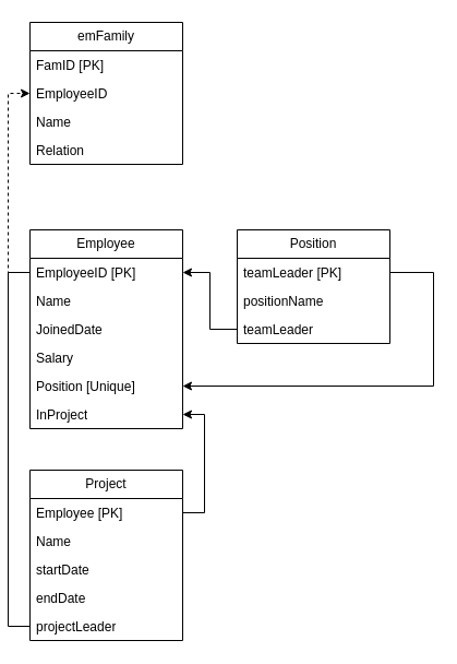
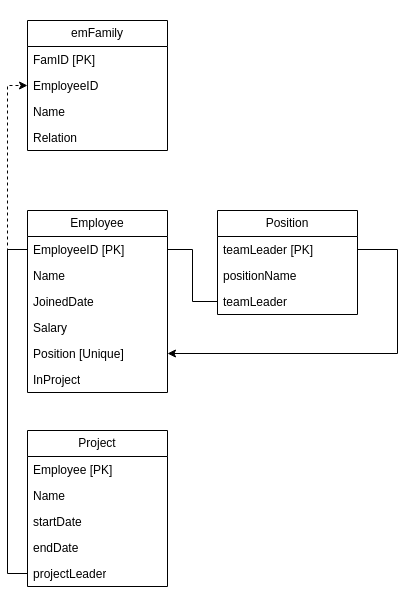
- <mxCell id="18" style="edgeStyle=orthogonalEdgeStyle;rounded=0;orthogonalLoop=1;jettySize=auto;html=1;entryX=1;entryY=0.5;entryDx=0;entryDy=0;" edge="1" parent="1" source="12" target="3"><mxGeometry relative="1" as="geometry" /></mxCell>
+ <mxCell id="18" style="edgeStyle=orthogonalEdgeStyle;rounded=0;orthogonalLoop=1;jettySize=auto;html=1;entryX=1;entryY=0.5;entryDx=0;entryDy=0;endArrow=none;" edge="1" parent="1" source="12" target="3"><mxGeometry relative="1" as="geometry" /></mxCell>
- <mxCell id="28" style="edgeStyle=orthogonalEdgeStyle;rounded=0;orthogonalLoop=1;jettySize=auto;html=1;entryX=1;entryY=0.5;entryDx=0;entryDy=0;exitX=1;exitY=0.5;exitDx=0;exitDy=0;" edge="1" parent="1" source="20" target="8"><mxGeometry relative="1" as="geometry" /></mxCell>
